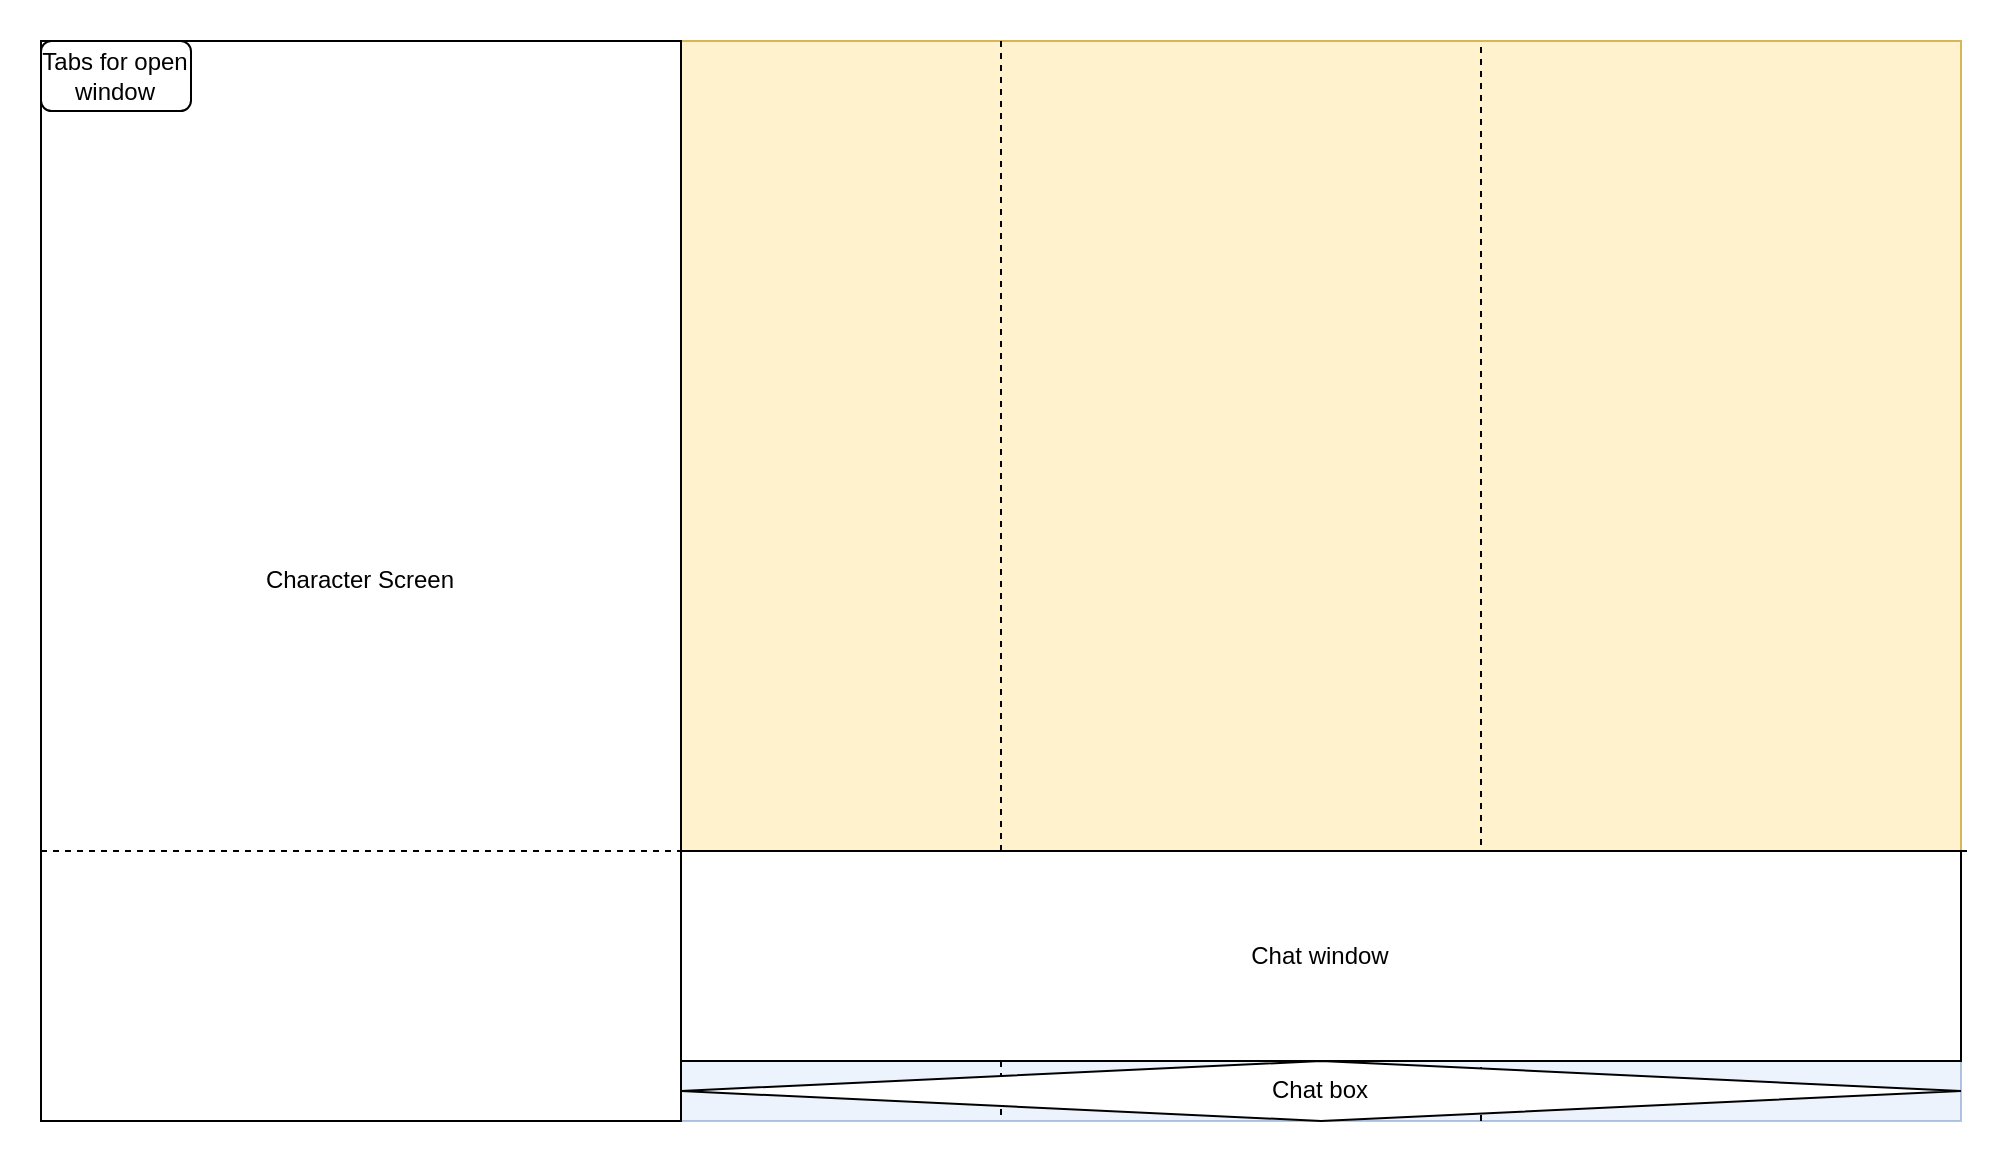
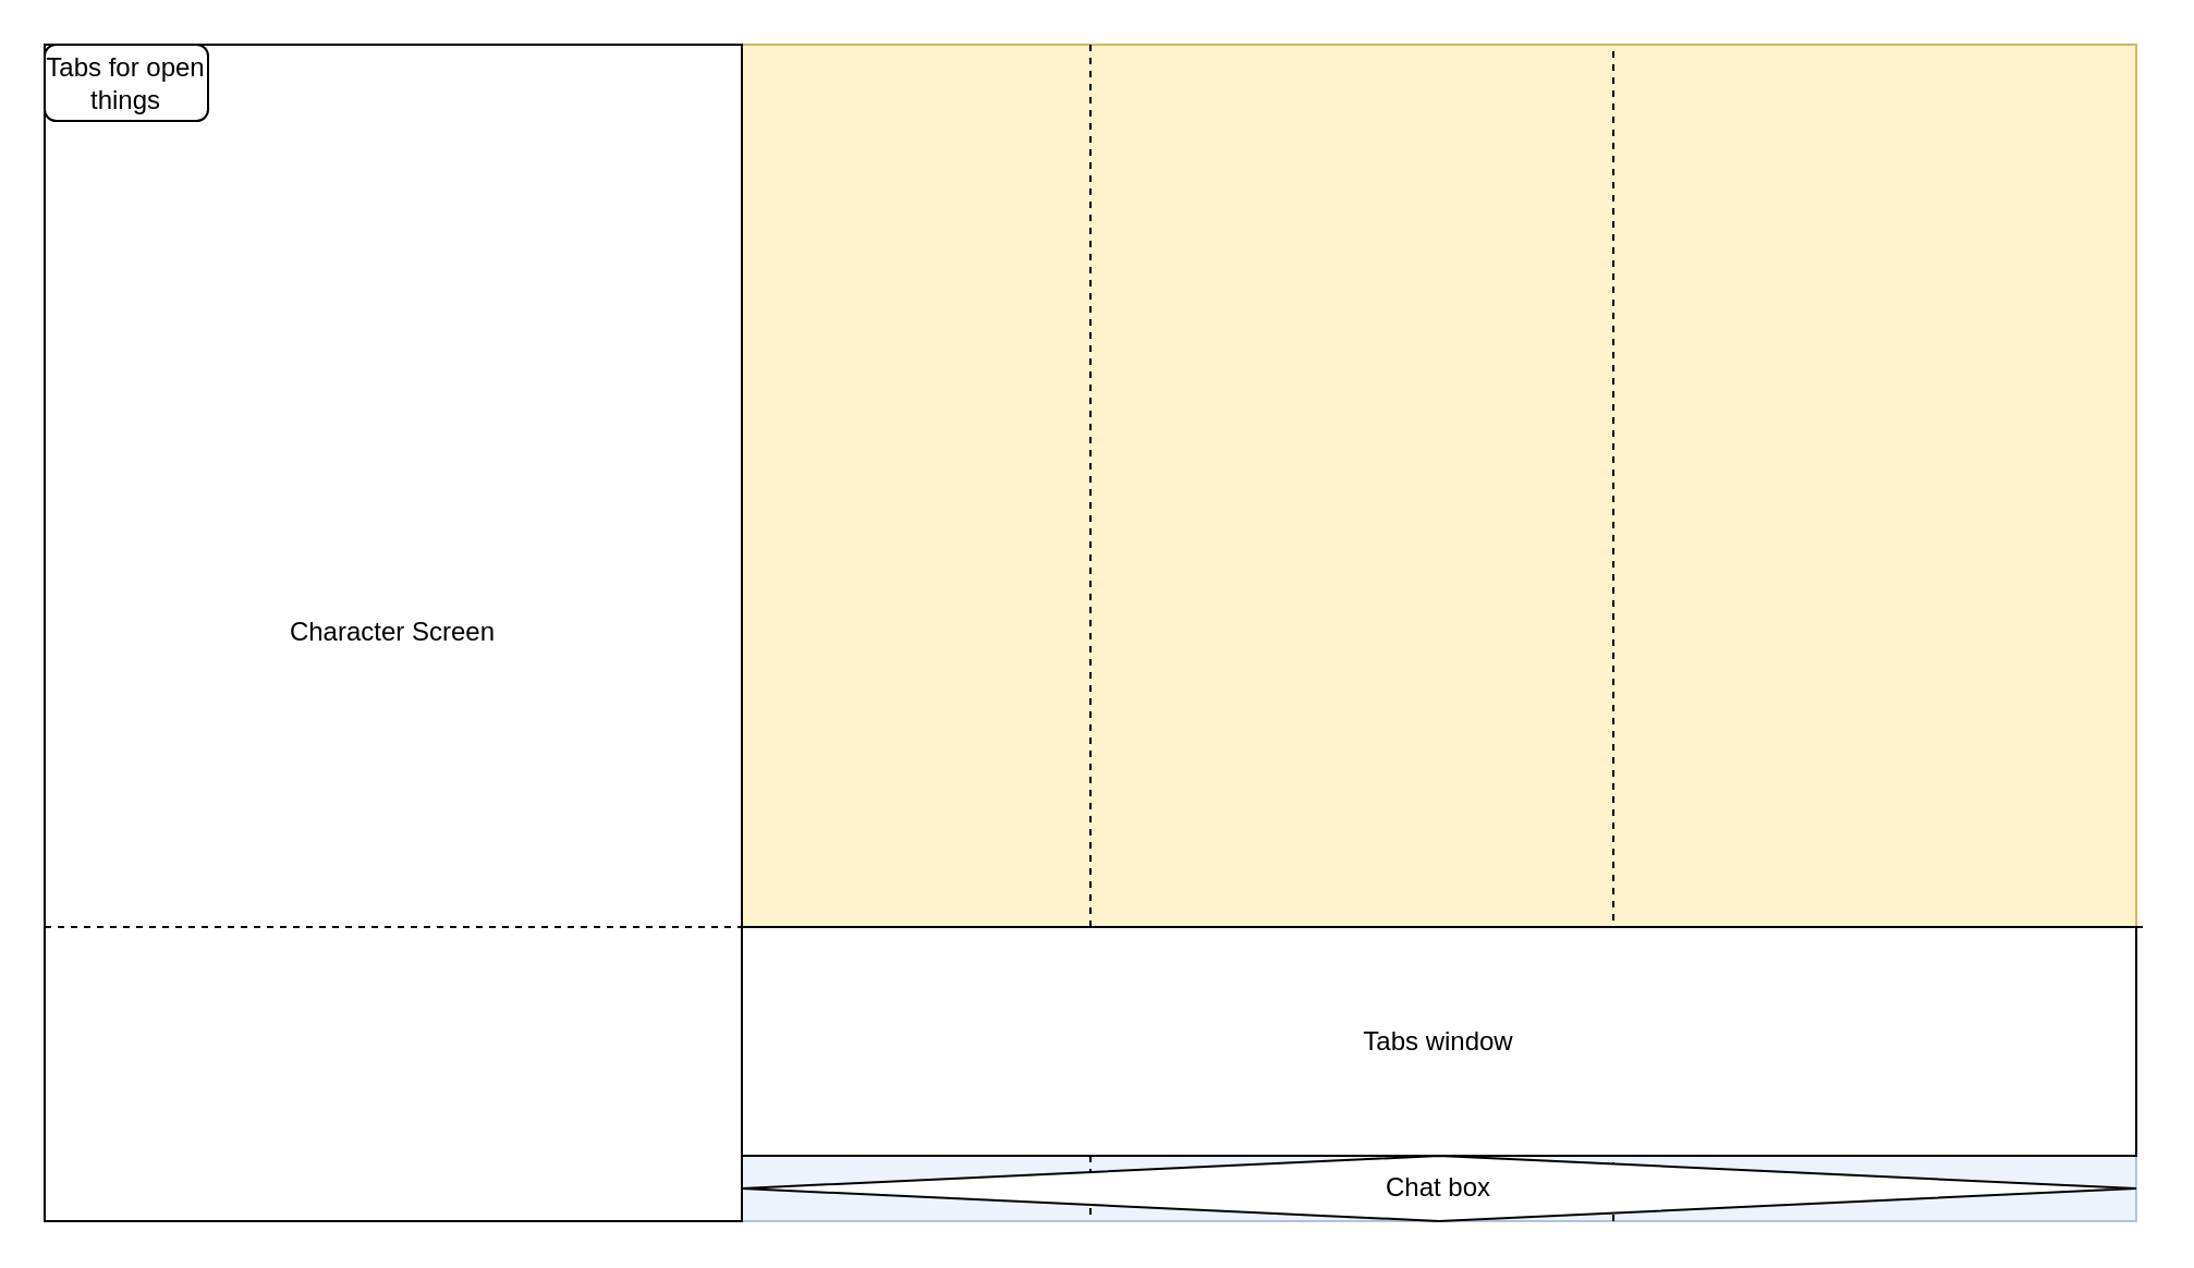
- <mxCell id="11" value="Tabs for open window" style="rounded=1;whiteSpace=wrap;html=1;shadow=0;glass=0;comic=0;" vertex="1" parent="1"><mxGeometry width="75" height="35" as="geometry" x="20" y="20" /></mxCell>
+ <mxCell id="11" value="Tabs for open things" style="rounded=1;whiteSpace=wrap;html=1;shadow=0;glass=0;comic=0;" vertex="1" parent="1"><mxGeometry width="75" height="35" as="geometry" x="20" y="20" /></mxCell>
- <mxCell id="7" value="Chat window" style="rounded=0;whiteSpace=wrap;html=1;shadow=0;glass=0;comic=0;" vertex="1" parent="1"><mxGeometry x="340" y="425" width="640" height="105" as="geometry" /></mxCell>
+ <mxCell id="7" value="Tabs window" style="rounded=0;whiteSpace=wrap;html=1;shadow=0;glass=0;comic=0;" vertex="1" parent="1"><mxGeometry x="340" y="425" width="640" height="105" as="geometry" /></mxCell>
